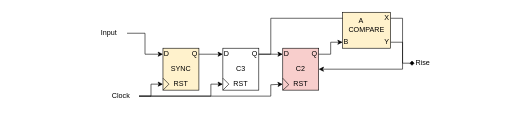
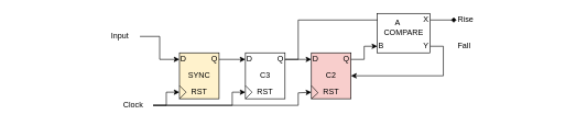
- <mxCell id="34" value="COMPARE" style="rounded=0;whiteSpace=wrap;html=1;fillColor=#fff2cc;" parent="1" vertex="1"><mxGeometry x="571" y="20" width="80" height="60" as="geometry" /></mxCell>
+ <mxCell id="34" value="COMPARE" style="rounded=0;whiteSpace=wrap;html=1;" parent="1" vertex="1"><mxGeometry x="571" y="20" width="80" height="60" as="geometry" /></mxCell>
+ <mxCell id="20" value="Fall" style="text;html=1;align=left;verticalAlign=middle;whiteSpace=wrap;rounded=0;" parent="1" vertex="1"><mxGeometry x="691" y="60" width="40" height="20" as="geometry" /></mxCell>
- <mxCell id="21" value="Rise" style="text;html=1;align=left;verticalAlign=middle;whiteSpace=wrap;rounded=0;" parent="1" vertex="1"><mxGeometry x="691" y="95" width="40" height="20" as="geometry" /></mxCell>
+ <mxCell id="21" value="Rise" style="text;html=1;align=left;verticalAlign=middle;whiteSpace=wrap;rounded=0;" parent="1" vertex="1"><mxGeometry x="691" y="20" width="40" height="20" as="geometry" /></mxCell>
